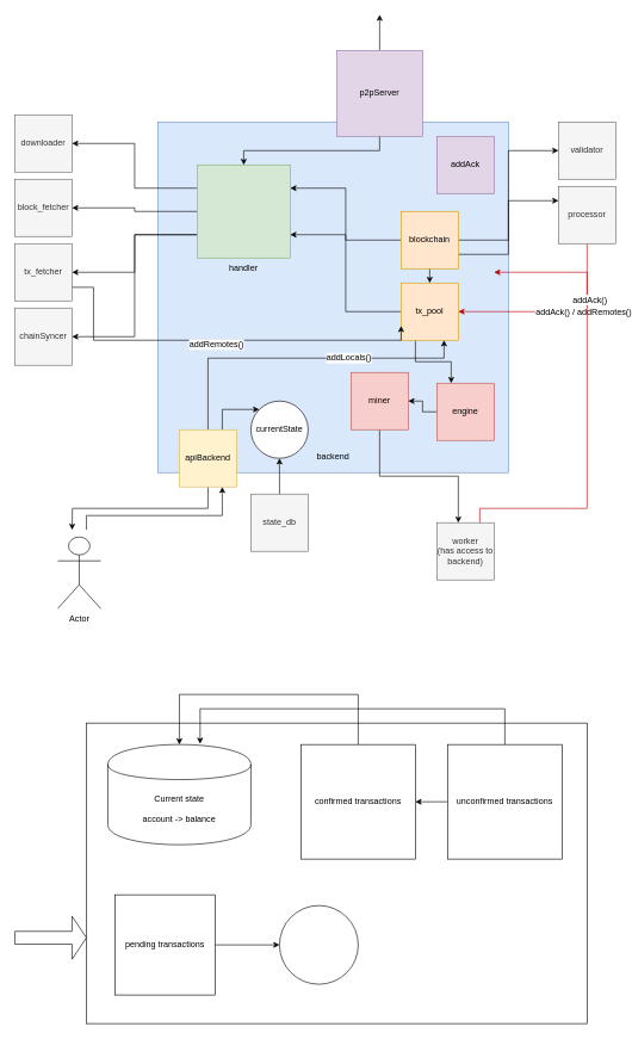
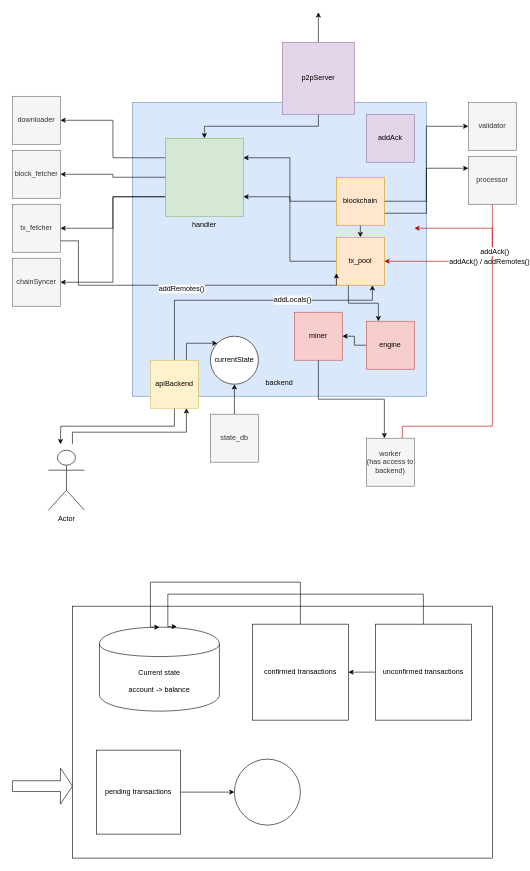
- <mxCell id="45" value="Current state&lt;br&gt;&lt;br&gt;account -&amp;gt; balance" style="shape=cylinder;whiteSpace=wrap;html=1;boundedLbl=1;backgroundOutline=1;" vertex="1" parent="1"><mxGeometry x="150" y="1040" width="200" height="140" as="geometry" /></mxCell>
+ <mxCell id="45" value="Current state&lt;br&gt;&lt;br&gt;account -&amp;gt; balance" style="shape=cylinder;whiteSpace=wrap;html=1;boundedLbl=1;backgroundOutline=1;" vertex="1" parent="1"><mxGeometry x="165" y="1045" width="200" height="140" as="geometry" /></mxCell>
